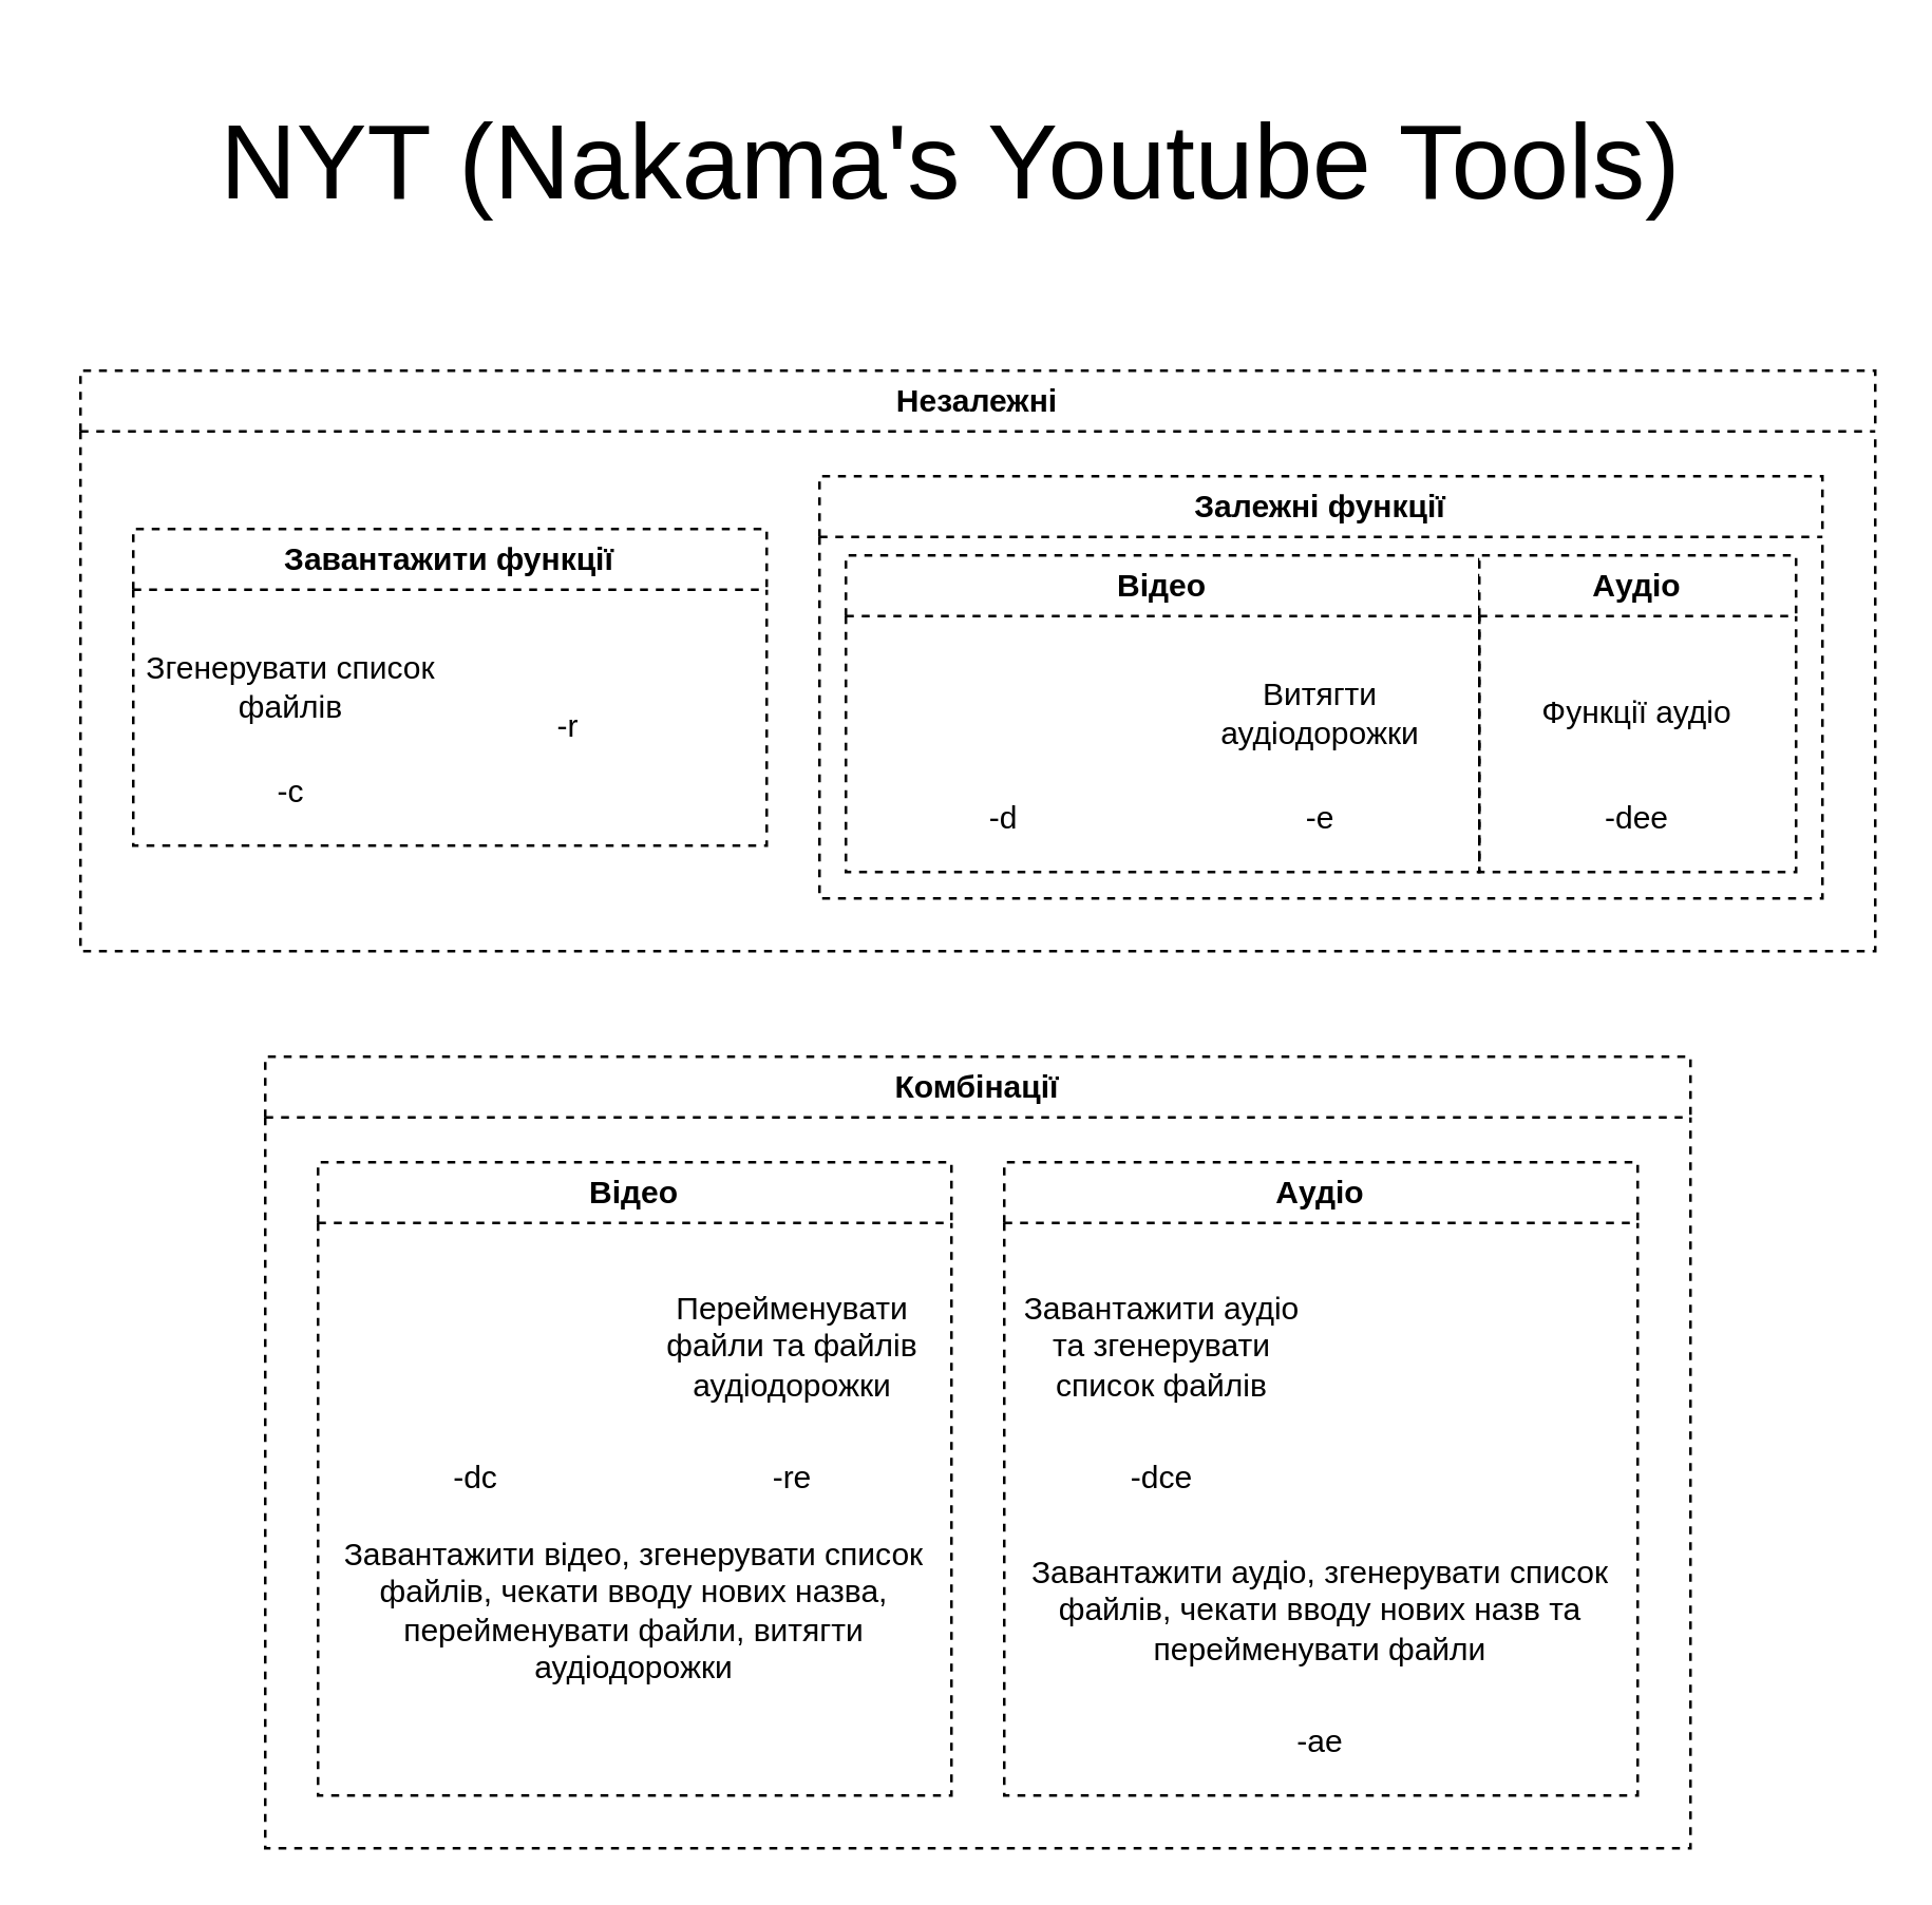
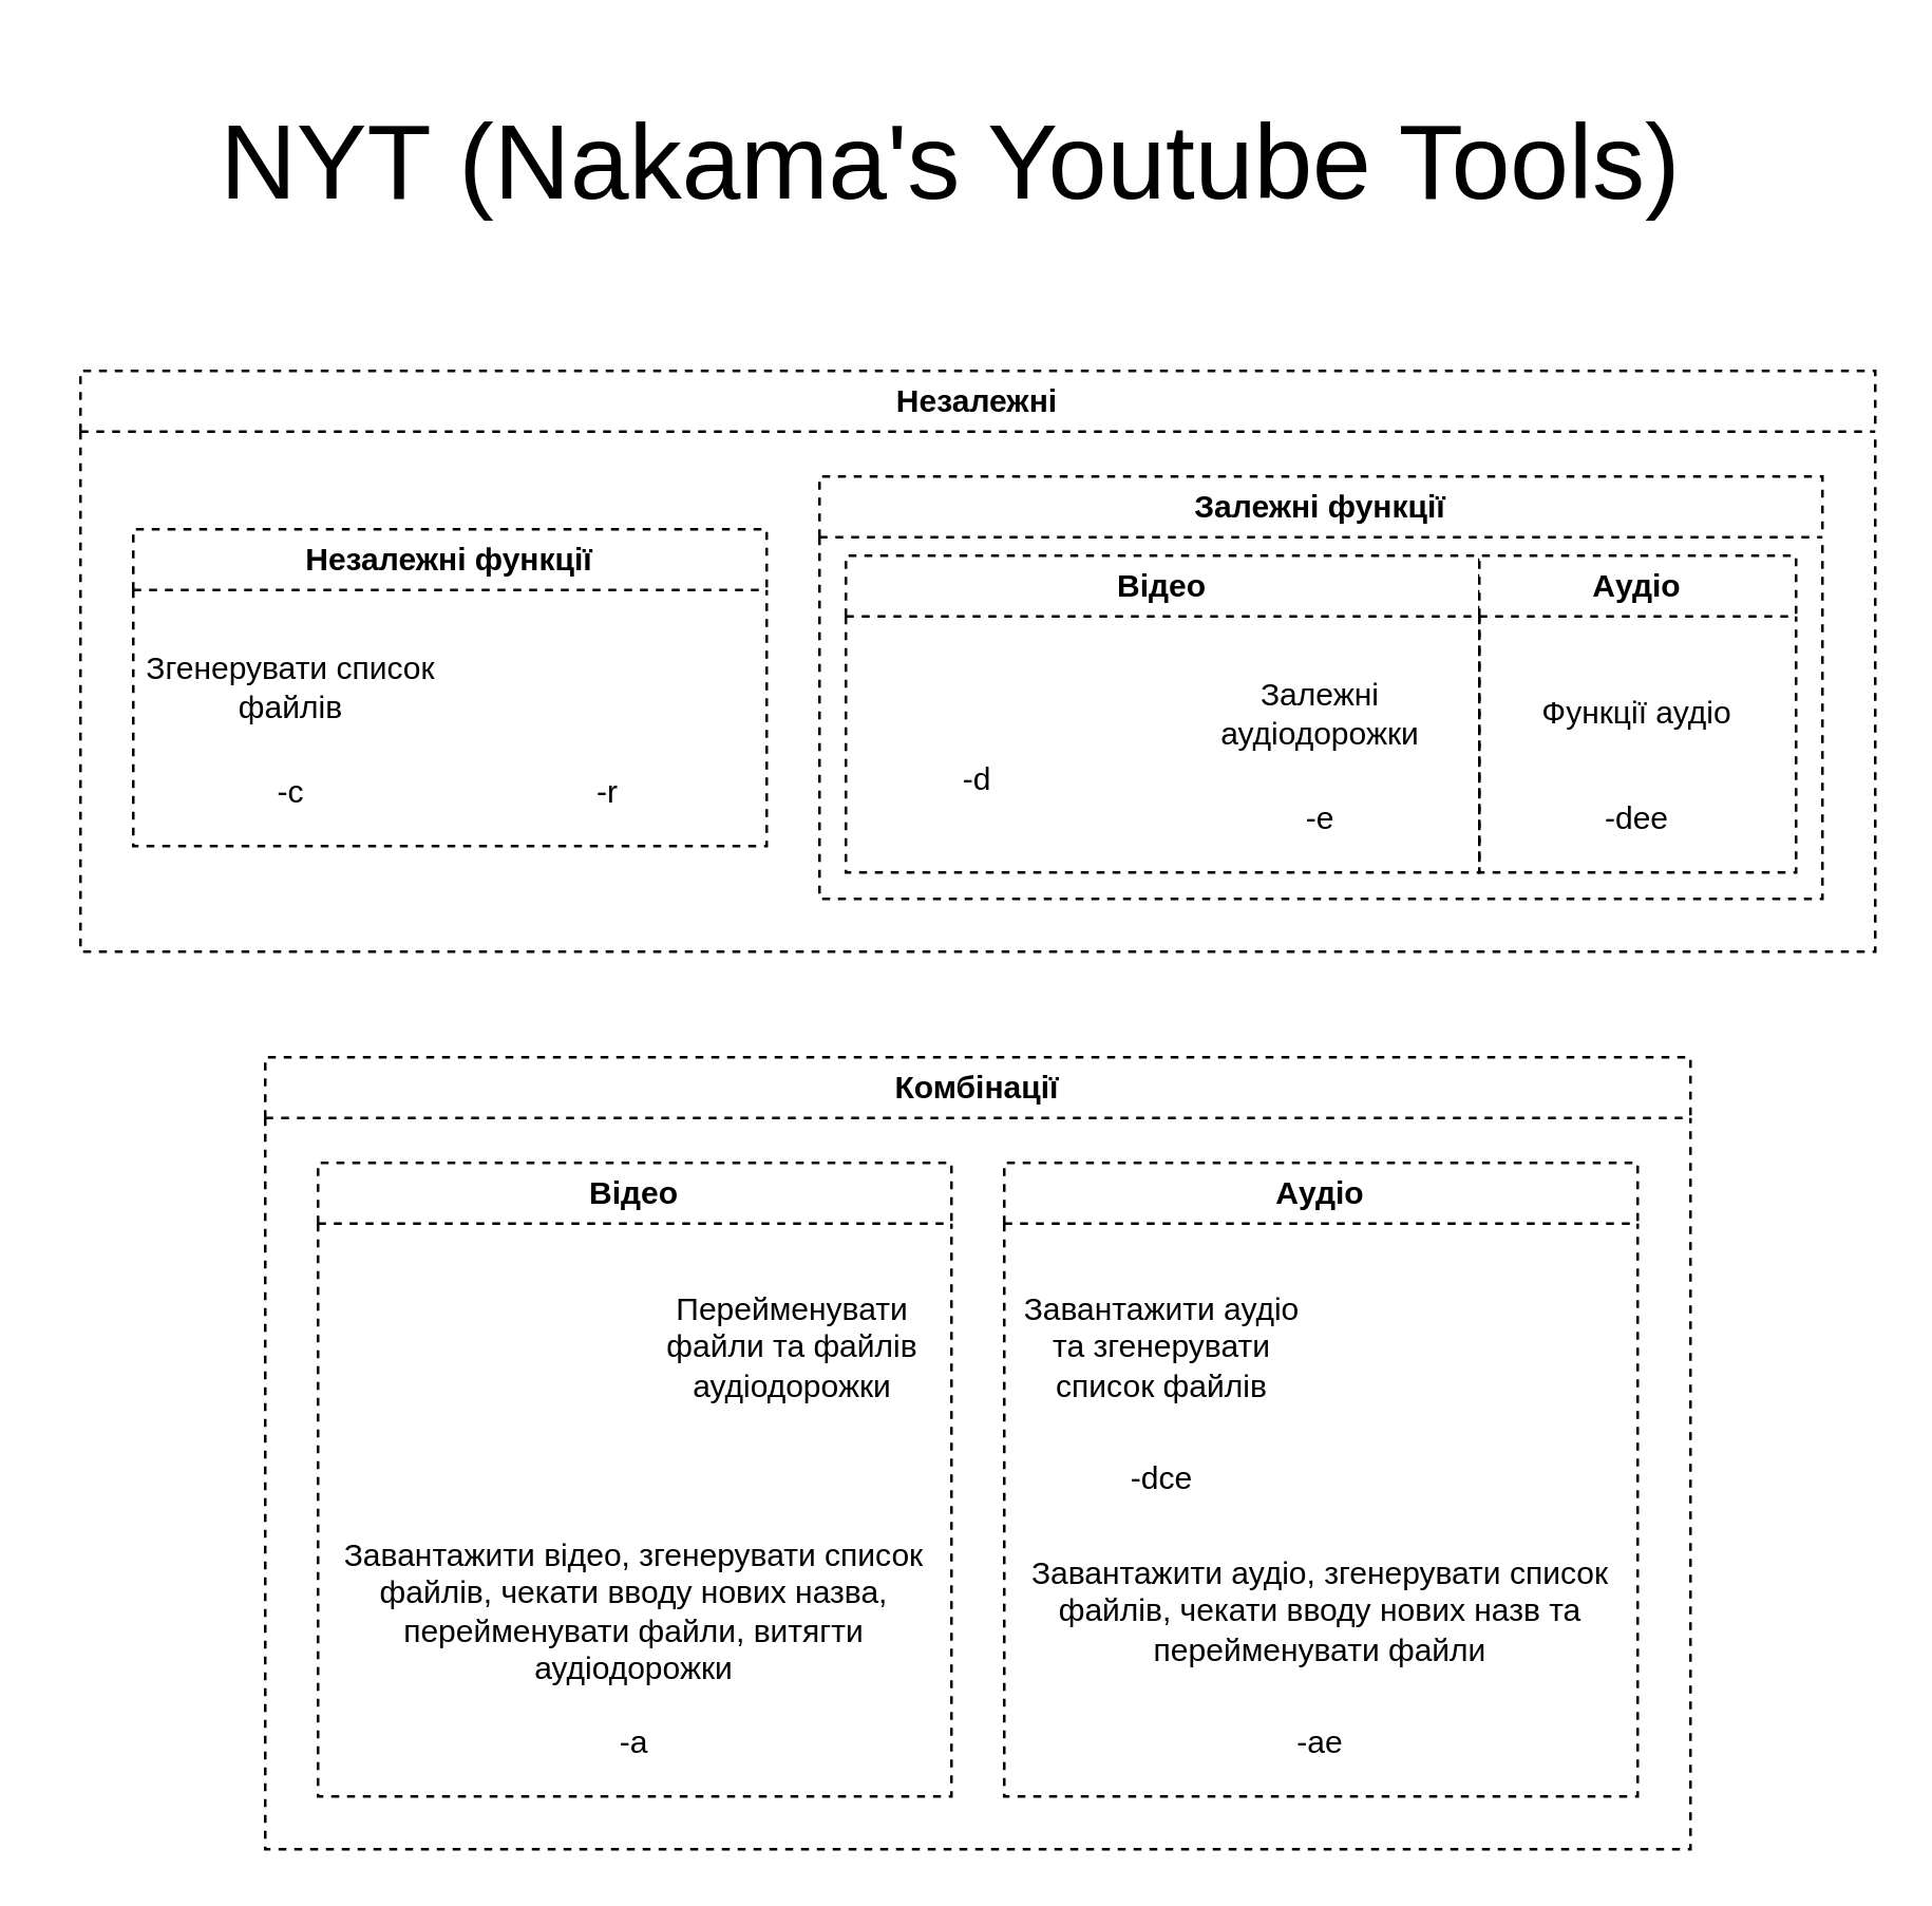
- <mxCell id="3" value="Завантажити функції" style="swimlane;whiteSpace=wrap;html=1;dashed=1;" vertex="1" parent="2"><mxGeometry x="20" y="60" width="240" height="120" as="geometry" /></mxCell>
+ <mxCell id="3" value="Незалежні функції" style="swimlane;whiteSpace=wrap;html=1;dashed=1;" vertex="1" parent="2"><mxGeometry x="20" y="60" width="240" height="120" as="geometry" /></mxCell>
- <mxCell id="10" value="Витягти аудіодорожки" style="text;html=1;strokeColor=none;fillColor=none;align=center;verticalAlign=middle;whiteSpace=wrap;rounded=0;" vertex="1" parent="8"><mxGeometry x="120" y="40" width="120" height="40" as="geometry" /></mxCell>
+ <mxCell id="10" value="Залежні аудіодорожки" style="text;html=1;strokeColor=none;fillColor=none;align=center;verticalAlign=middle;whiteSpace=wrap;rounded=0;" vertex="1" parent="8"><mxGeometry x="120" y="40" width="120" height="40" as="geometry" /></mxCell>
- <mxCell id="6" value="-r" style="text;html=1;strokeColor=none;fillColor=none;align=center;verticalAlign=middle;whiteSpace=wrap;rounded=0;" vertex="1" parent="3"><mxGeometry x="145" y="55" width="40" height="40" as="geometry" /></mxCell>
+ <mxCell id="6" value="-r" style="text;html=1;strokeColor=none;fillColor=none;align=center;verticalAlign=middle;whiteSpace=wrap;rounded=0;" vertex="1" parent="3"><mxGeometry x="160" y="80" width="40" height="40" as="geometry" /></mxCell>
- <mxCell id="9" value="-d" style="text;html=1;strokeColor=none;fillColor=none;align=center;verticalAlign=middle;whiteSpace=wrap;rounded=0;" vertex="1" parent="8"><mxGeometry x="40" y="80" width="40" height="40" as="geometry" /></mxCell>
+ <mxCell id="9" value="-d" style="text;html=1;strokeColor=none;fillColor=none;align=center;verticalAlign=middle;whiteSpace=wrap;rounded=0;" vertex="1" parent="8"><mxGeometry x="30" y="65" width="40" height="40" as="geometry" /></mxCell>
- <mxCell id="18" value="-dc" style="text;html=1;strokeColor=none;fillColor=none;align=center;verticalAlign=middle;whiteSpace=wrap;rounded=0;" vertex="1" parent="16"><mxGeometry x="40" y="100" width="40" height="40" as="geometry" /></mxCell>
- <mxCell id="19" value="-re" style="text;html=1;strokeColor=none;fillColor=none;align=center;verticalAlign=middle;whiteSpace=wrap;rounded=0;" vertex="1" parent="16"><mxGeometry x="160" y="100" width="40" height="40" as="geometry" /></mxCell>
+ <mxCell id="21" value="-a" style="text;html=1;strokeColor=none;fillColor=none;align=center;verticalAlign=middle;whiteSpace=wrap;rounded=0;" vertex="1" parent="16"><mxGeometry x="100" y="200" width="40" height="40" as="geometry" /></mxCell>
